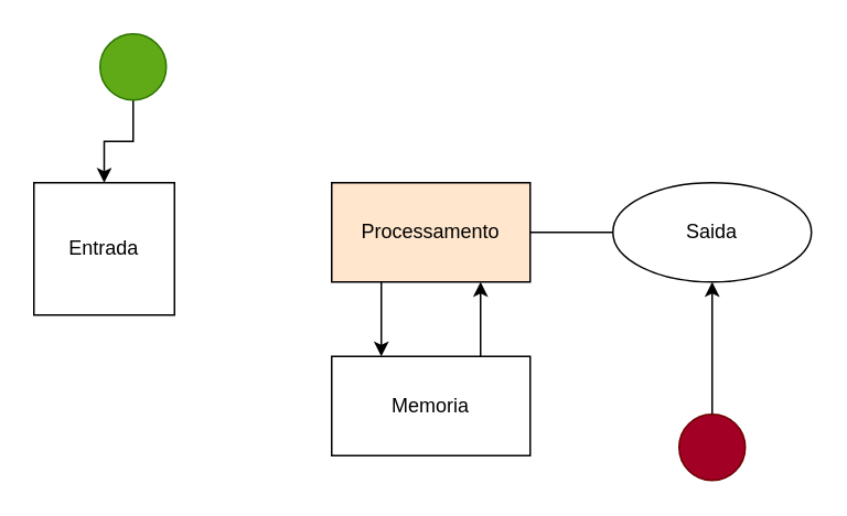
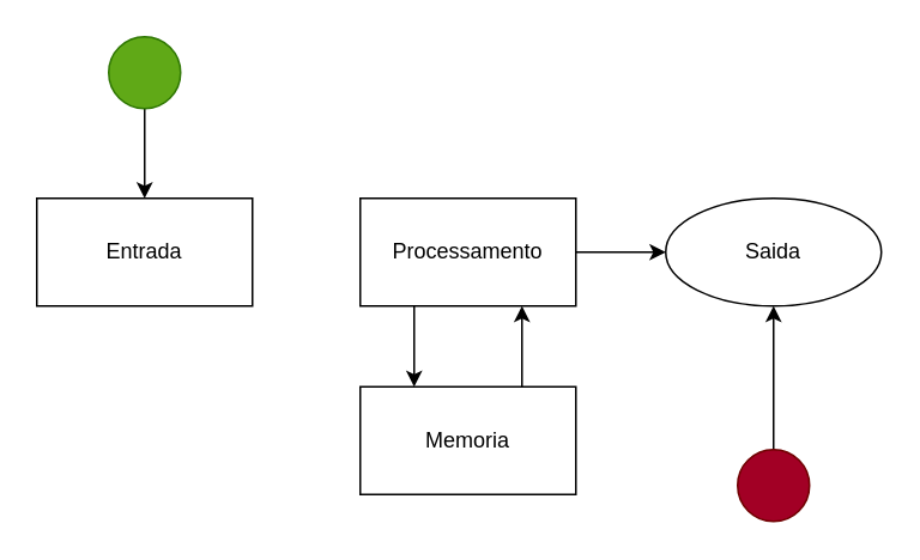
- <mxCell id="9" value="Processamento" style="rounded=0;whiteSpace=wrap;html=1;fillColor=#ffe6cc;" vertex="1" parent="1"><mxGeometry x="200" y="110" width="120" height="60" as="geometry" /></mxCell>
+ <mxCell id="9" value="Processamento" style="rounded=0;whiteSpace=wrap;html=1;" vertex="1" parent="1"><mxGeometry x="200" y="110" width="120" height="60" as="geometry" /></mxCell>
- <mxCell id="8" value="" style="edgeStyle=orthogonalEdgeStyle;rounded=0;orthogonalLoop=1;jettySize=auto;html=1;endArrow=none;" edge="1" parent="1" source="9" target="10"><mxGeometry relative="1" as="geometry" /></mxCell>
+ <mxCell id="8" value="" style="edgeStyle=orthogonalEdgeStyle;rounded=0;orthogonalLoop=1;jettySize=auto;html=1;" edge="1" parent="1" source="9" target="10"><mxGeometry relative="1" as="geometry" /></mxCell>
- <mxCell id="2" value="Entrada" style="rounded=0;whiteSpace=wrap;html=1;" vertex="1" parent="1"><mxGeometry x="20" y="110" width="85" height="80" as="geometry" /></mxCell>
+ <mxCell id="2" value="Entrada" style="rounded=0;whiteSpace=wrap;html=1;" vertex="1" parent="1"><mxGeometry x="20" y="110" width="120" height="60" as="geometry" /></mxCell>
